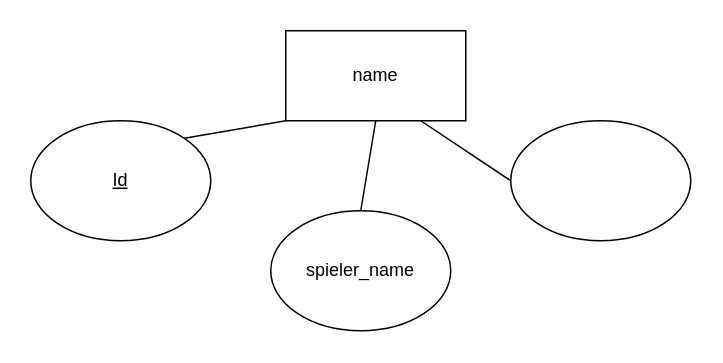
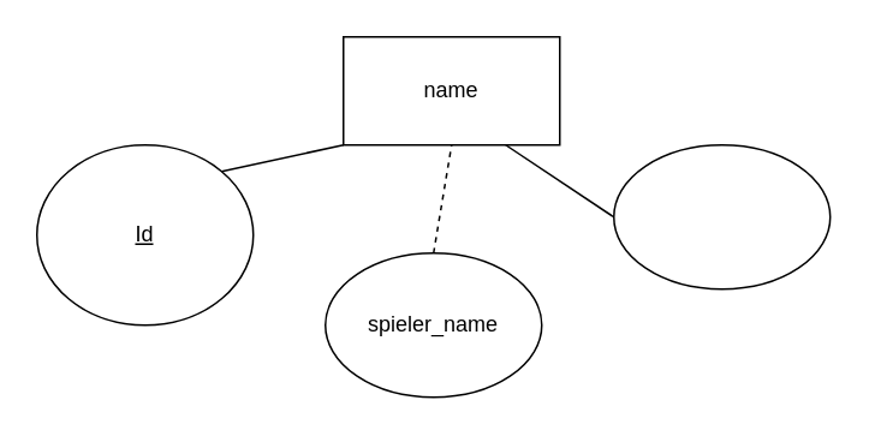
- <mxCell id="6" value="" style="endArrow=none;html=1;rounded=0;exitX=0.5;exitY=0;exitDx=0;exitDy=0;entryX=0.5;entryY=1;entryDx=0;entryDy=0;" edge="1" parent="1" source="4" target="2"><mxGeometry width="50" height="50" relative="1" as="geometry"><mxPoint x="220" y="80" as="sourcePoint" /><mxPoint x="270" y="30" as="targetPoint" /></mxGeometry></mxCell>
+ <mxCell id="6" value="" style="endArrow=none;html=1;rounded=0;exitX=0.5;exitY=0;exitDx=0;exitDy=0;entryX=0.5;entryY=1;entryDx=0;entryDy=0;dashed=1;" edge="1" parent="1" source="4" target="2"><mxGeometry width="50" height="50" relative="1" as="geometry"><mxPoint x="220" y="80" as="sourcePoint" /><mxPoint x="270" y="30" as="targetPoint" /></mxGeometry></mxCell>
- <mxCell id="3" value="&lt;u&gt;Id&lt;/u&gt;" style="ellipse;whiteSpace=wrap;html=1;" vertex="1" parent="1"><mxGeometry x="20" y="80" width="120" height="80" as="geometry" /></mxCell>
+ <mxCell id="3" value="&lt;u&gt;Id&lt;/u&gt;" style="ellipse;whiteSpace=wrap;html=1;" vertex="1" parent="1"><mxGeometry x="20" y="80" width="120" height="100" as="geometry" /></mxCell>
